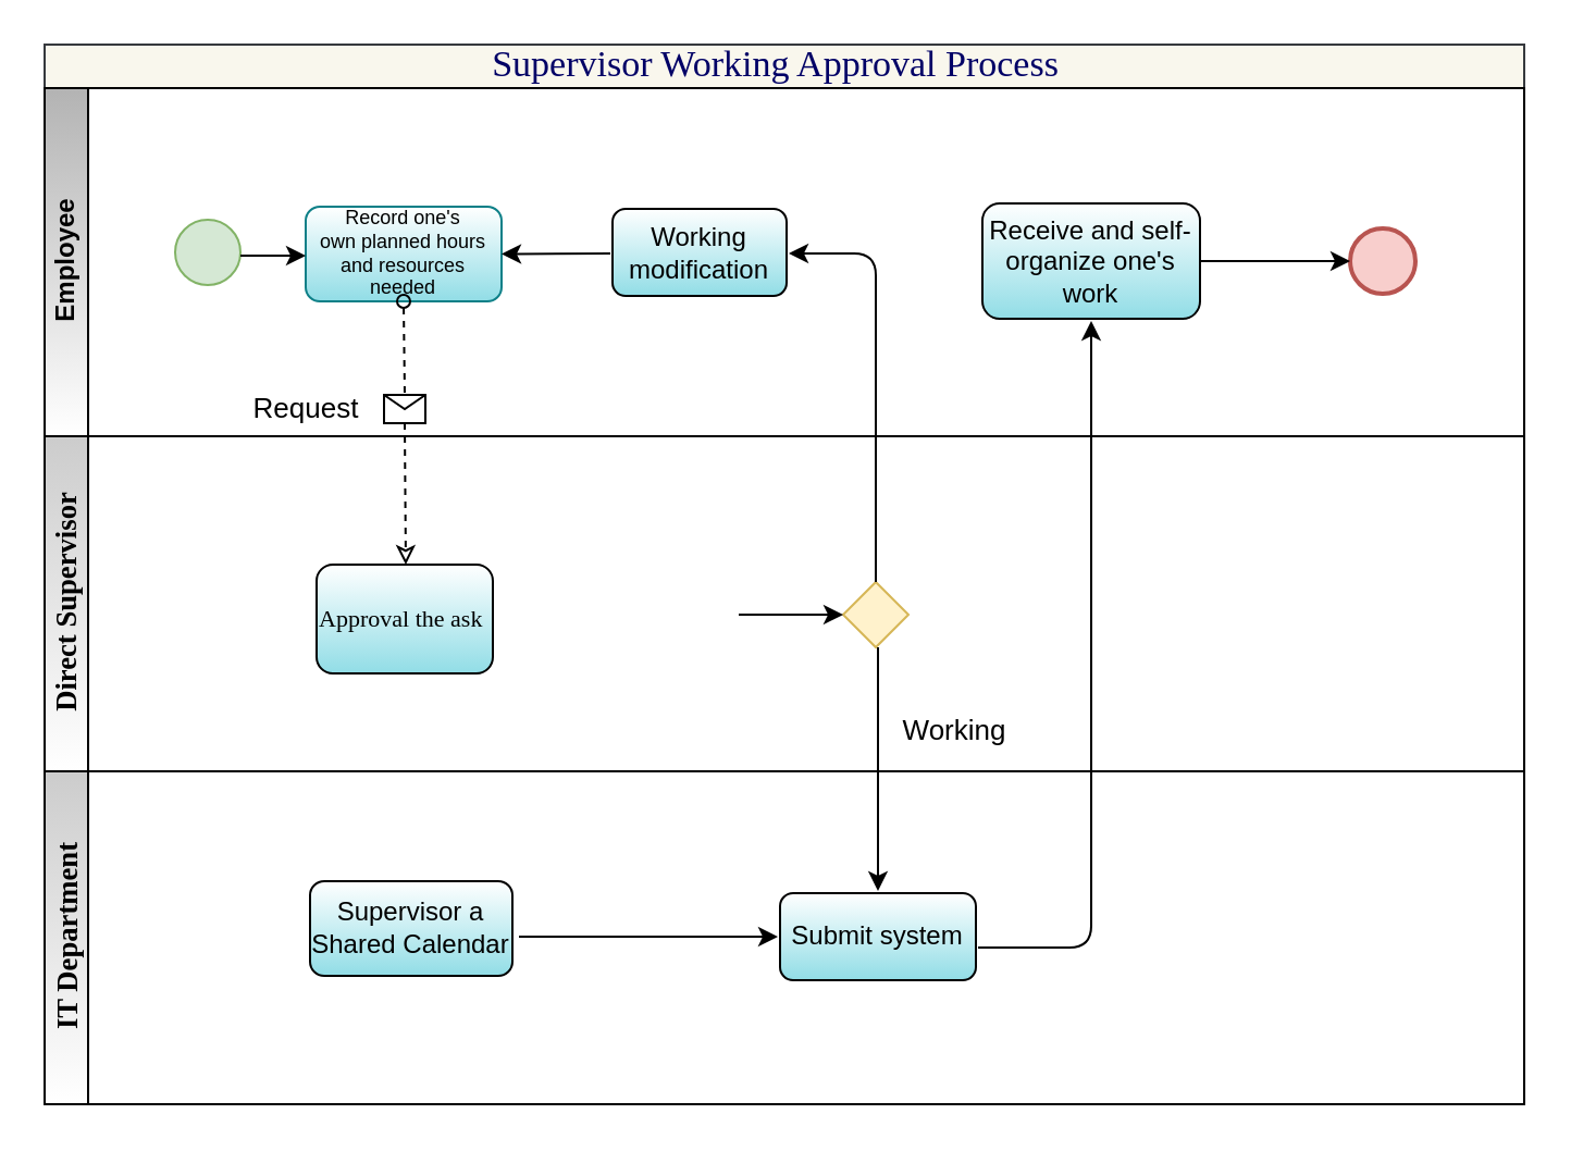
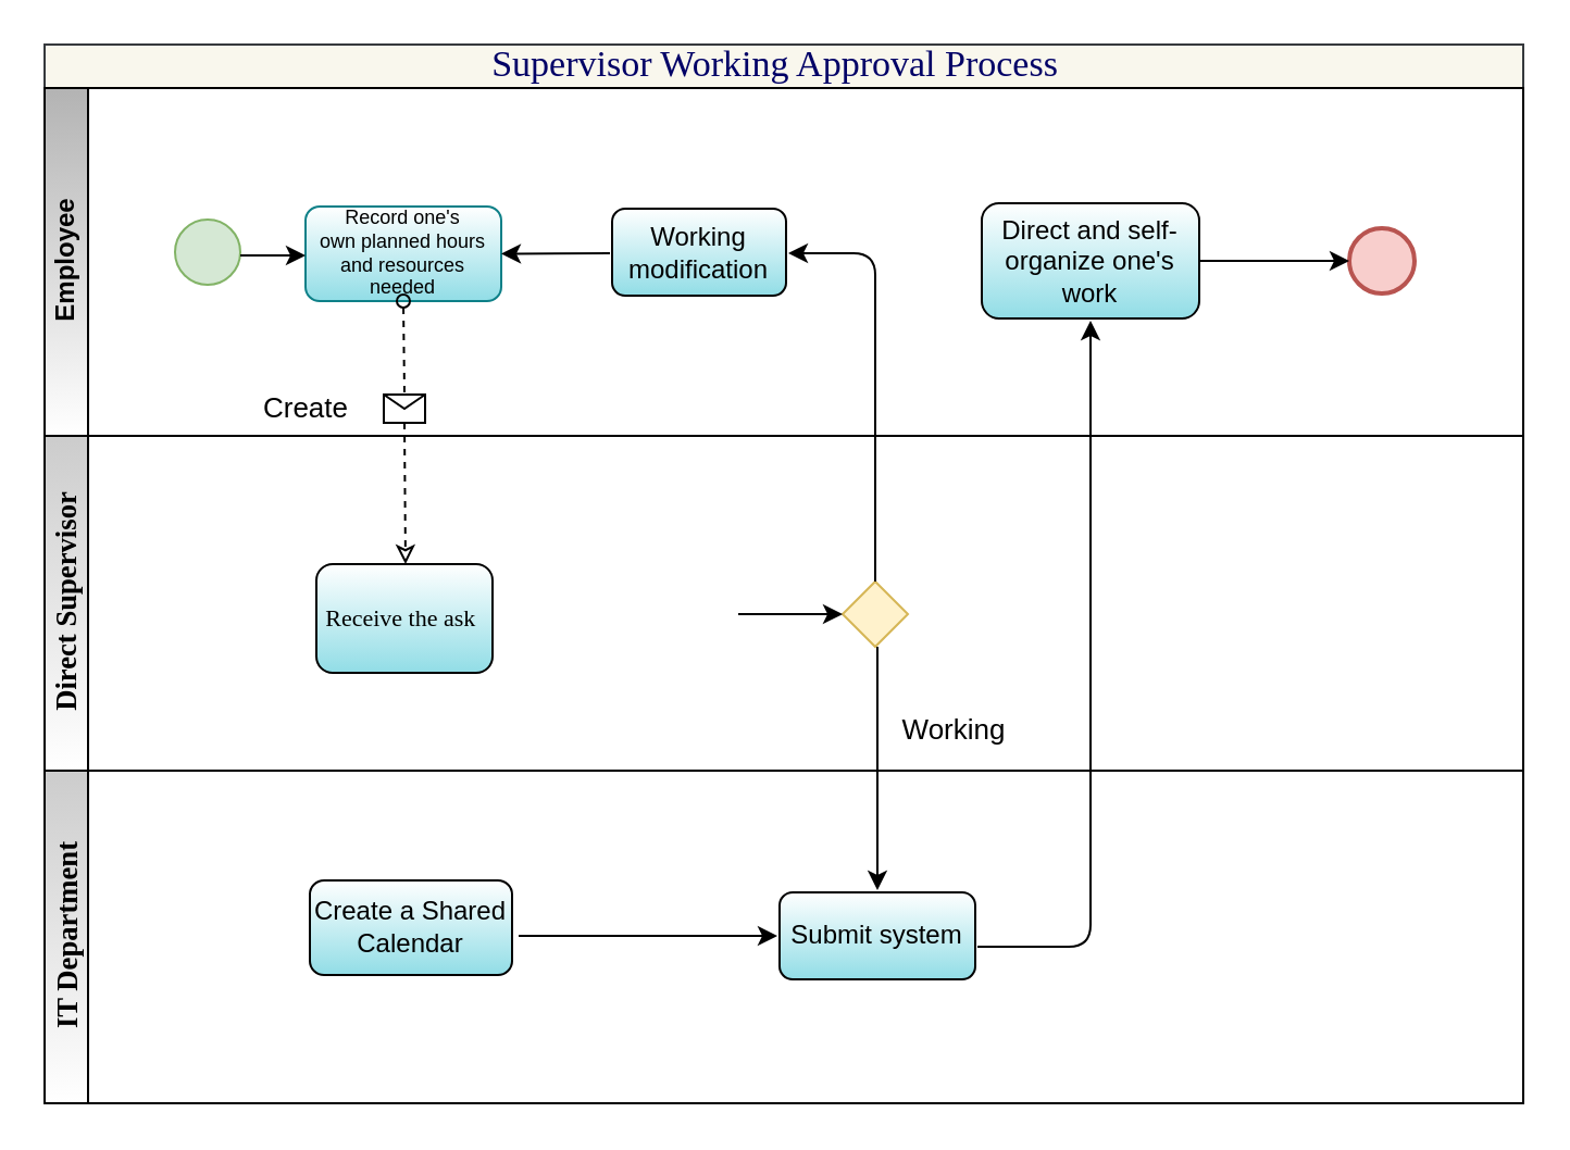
- <mxCell id="8" value="Receive and self-organize one's work" style="rounded=1;whiteSpace=wrap;html=1;fillColor=#91DDE6;gradientColor=#ffffff;gradientDirection=north;" parent="4" vertex="1"><mxGeometry x="431" y="53" width="100" height="53" as="geometry" /></mxCell>
+ <mxCell id="8" value="Direct and self-organize one's work" style="rounded=1;whiteSpace=wrap;html=1;fillColor=#91DDE6;gradientColor=#ffffff;gradientDirection=north;" parent="4" vertex="1"><mxGeometry x="431" y="53" width="100" height="53" as="geometry" /></mxCell>
- <mxCell id="20" value="Request" style="text;html=1;align=center;verticalAlign=middle;resizable=0;points=[];autosize=1;fontSize=13;" parent="1" vertex="1"><mxGeometry x="111" y="177" width="58" height="20" as="geometry" /></mxCell>
+ <mxCell id="20" value="Create" style="text;html=1;align=center;verticalAlign=middle;resizable=0;points=[];autosize=1;fontSize=13;" parent="1" vertex="1"><mxGeometry x="111" y="177" width="58" height="20" as="geometry" /></mxCell>
- <mxCell id="16" value="&lt;font style=&quot;font-size: 11px&quot;&gt;Approval the ask&amp;nbsp;&lt;/font&gt;" style="rounded=1;whiteSpace=wrap;html=1;shadow=0;labelBackgroundColor=none;strokeWidth=1;fontFamily=Verdana;fontSize=8;align=center;fillColor=#91DDE6;gradientColor=#ffffff;gradientDirection=north;" parent="15" vertex="1"><mxGeometry x="125" y="59" width="81" height="50" as="geometry" /></mxCell>
+ <mxCell id="16" value="&lt;font style=&quot;font-size: 11px&quot;&gt;Receive the ask&amp;nbsp;&lt;/font&gt;" style="rounded=1;whiteSpace=wrap;html=1;shadow=0;labelBackgroundColor=none;strokeWidth=1;fontFamily=Verdana;fontSize=8;align=center;fillColor=#91DDE6;gradientColor=#ffffff;gradientDirection=north;" parent="15" vertex="1"><mxGeometry x="125" y="59" width="81" height="50" as="geometry" /></mxCell>
- <mxCell id="14" value="Supervisor a Shared Calendar" style="rounded=1;whiteSpace=wrap;html=1;fillColor=#91DDE6;gradientColor=#ffffff;gradientDirection=north;" parent="12" vertex="1"><mxGeometry x="122" y="50.5" width="93" height="43.5" as="geometry" /></mxCell>
+ <mxCell id="14" value="Create a Shared Calendar" style="rounded=1;whiteSpace=wrap;html=1;fillColor=#91DDE6;gradientColor=#ffffff;gradientDirection=north;" parent="12" vertex="1"><mxGeometry x="122" y="50.5" width="93" height="43.5" as="geometry" /></mxCell>
